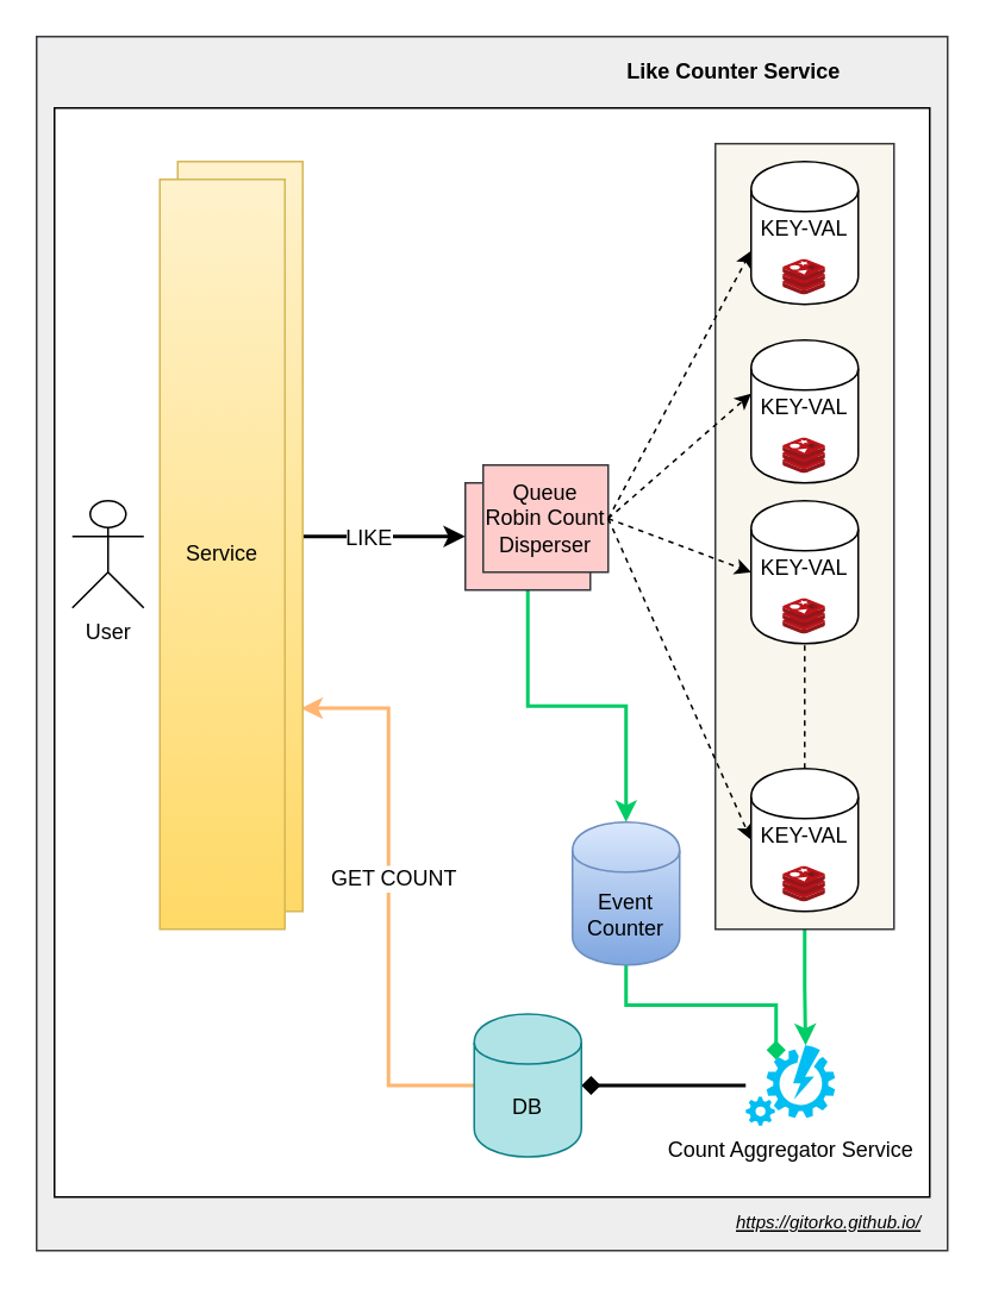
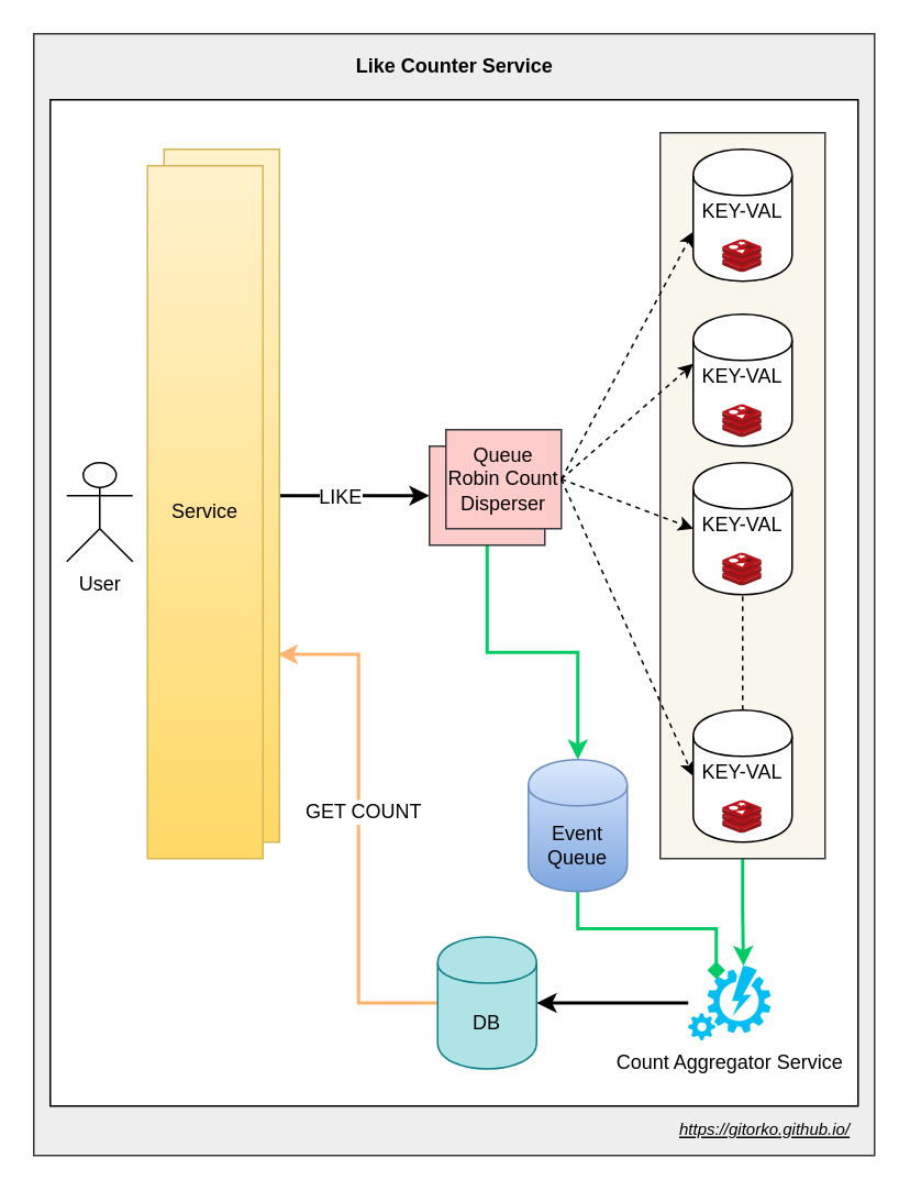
- <mxCell id="18" value="Like Counter Service" style="text;html=1;strokeColor=none;fillColor=none;align=center;verticalAlign=middle;whiteSpace=wrap;rounded=0;fontStyle=1" parent="1" vertex="1"><mxGeometry x="332.5" y="30" width="155" height="20" as="geometry" /></mxCell>
+ <mxCell id="18" value="Like Counter Service" style="text;html=1;strokeColor=none;fillColor=none;align=center;verticalAlign=middle;whiteSpace=wrap;rounded=0;fontStyle=1" parent="1" vertex="1"><mxGeometry x="197.5" y="30" width="155" height="20" as="geometry" /></mxCell>
- <mxCell id="37" value="Event Counter" style="shape=cylinder;whiteSpace=wrap;html=1;boundedLbl=1;backgroundOutline=1;fillColor=#dae8fc;strokeColor=#6c8ebf;gradientColor=#7ea6e0;" parent="1" vertex="1"><mxGeometry x="320" y="460" width="60" height="80" as="geometry" /></mxCell>
+ <mxCell id="37" value="Event Queue" style="shape=cylinder;whiteSpace=wrap;html=1;boundedLbl=1;backgroundOutline=1;fillColor=#dae8fc;strokeColor=#6c8ebf;gradientColor=#7ea6e0;" parent="1" vertex="1"><mxGeometry x="320" y="460" width="60" height="80" as="geometry" /></mxCell>
- <mxCell id="7" style="edgeStyle=orthogonalEdgeStyle;rounded=0;orthogonalLoop=1;jettySize=auto;html=1;startArrow=none;startFill=0;endArrow=diamond;endFill=1;strokeColor=#000000;strokeWidth=2;" parent="1" source="8" target="35" edge="1"><mxGeometry relative="1" as="geometry" /></mxCell>
+ <mxCell id="7" style="edgeStyle=orthogonalEdgeStyle;rounded=0;orthogonalLoop=1;jettySize=auto;html=1;startArrow=none;startFill=0;endArrow=classic;endFill=1;strokeColor=#000000;strokeWidth=2;" parent="1" source="8" target="35" edge="1"><mxGeometry relative="1" as="geometry" /></mxCell>
